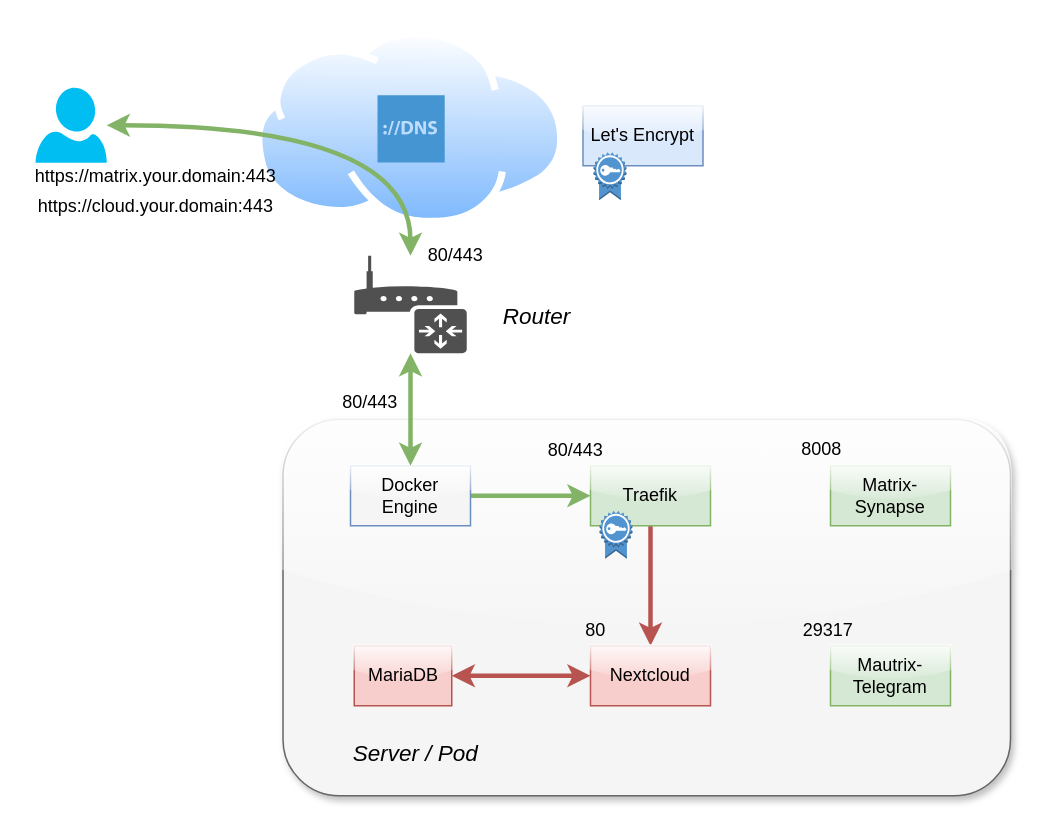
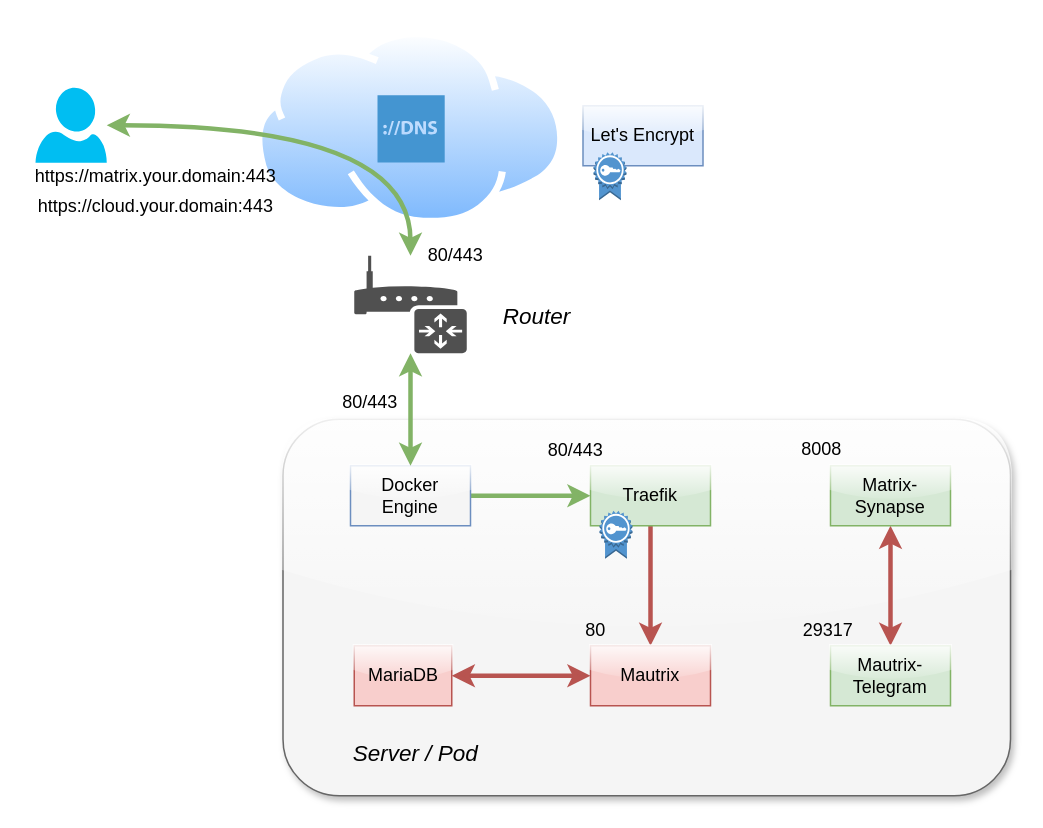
+ <mxCell id="11" value="" style="edgeStyle=orthogonalEdgeStyle;rounded=0;orthogonalLoop=1;jettySize=auto;html=1;strokeWidth=3;startArrow=classic;startFill=1;fillColor=#f8cecc;strokeColor=#b85450;" parent="1" source="12" target="13" edge="1"><mxGeometry relative="1" as="geometry" /></mxCell>
- <mxCell id="8" value="Nextcloud" style="rounded=0;whiteSpace=wrap;html=1;fillColor=#f8cecc;strokeColor=#b85450;glass=1;" vertex="1" parent="1"><mxGeometry x="393" y="430" width="80" height="40" as="geometry" /></mxCell>
+ <mxCell id="8" value="Mautrix" style="rounded=0;whiteSpace=wrap;html=1;fillColor=#f8cecc;strokeColor=#b85450;glass=1;" vertex="1" parent="1"><mxGeometry x="393" y="430" width="80" height="40" as="geometry" /></mxCell>
